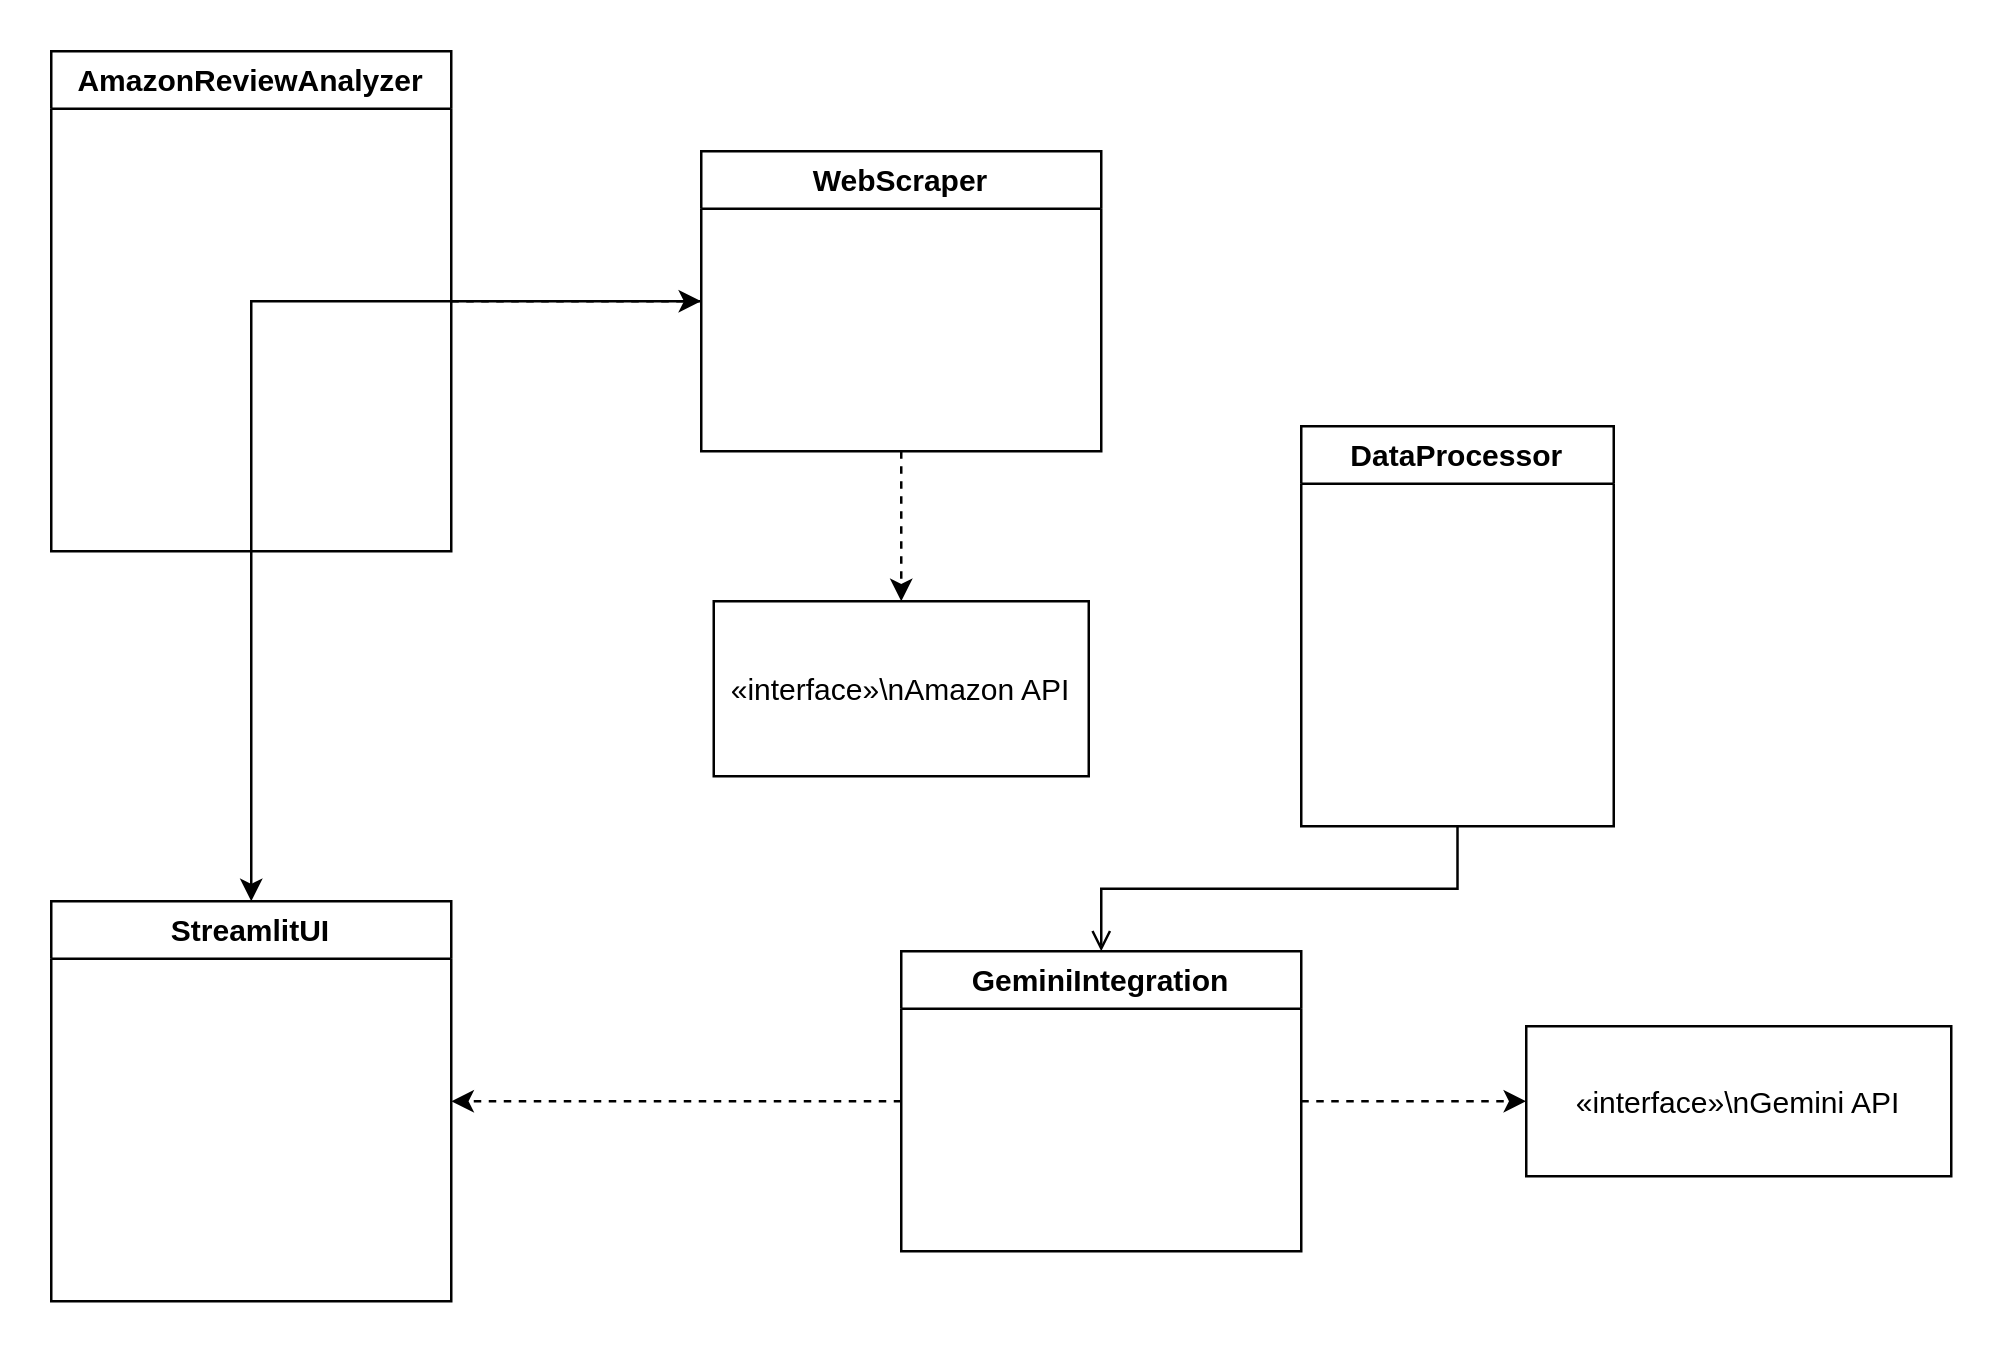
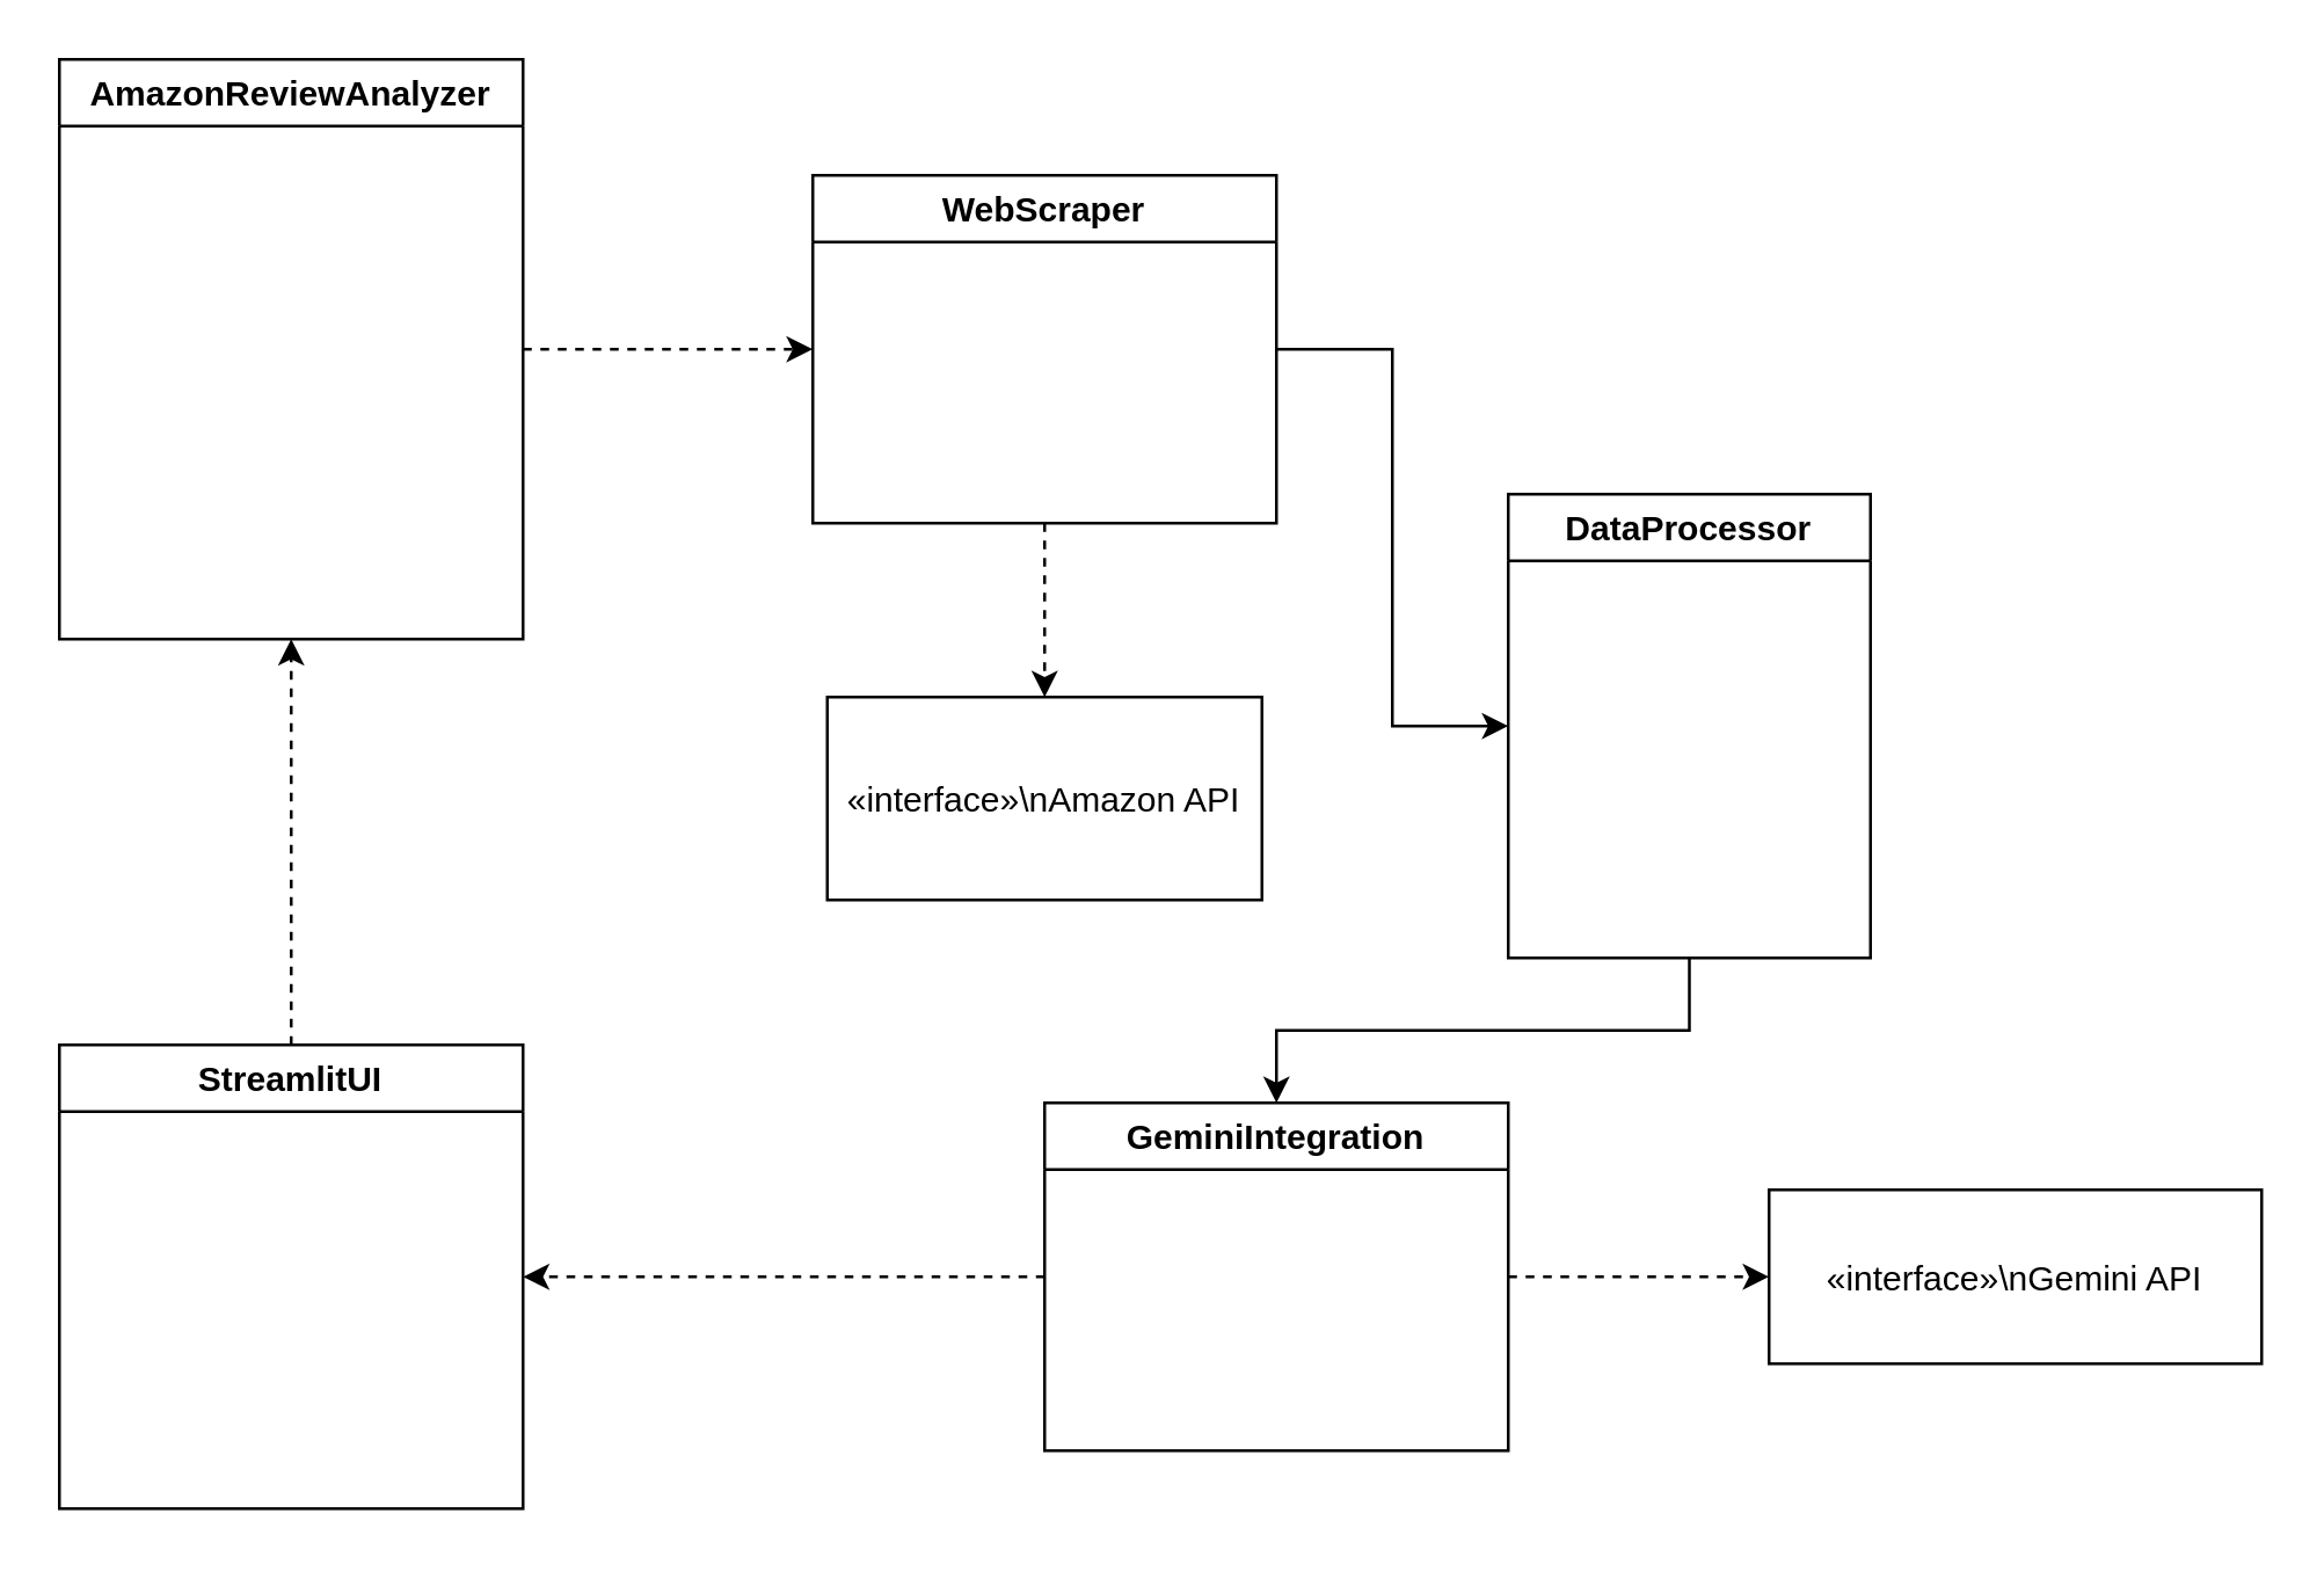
- <mxCell id="9" style="edgeStyle=orthogonalEdgeStyle;rounded=0;html=1;" parent="1" source="3" target="6" edge="1"><mxGeometry relative="1" as="geometry" /></mxCell>
+ <mxCell id="9" style="edgeStyle=orthogonalEdgeStyle;rounded=0;html=1;" parent="1" source="3" target="4" edge="1"><mxGeometry relative="1" as="geometry" /></mxCell>
+ <mxCell id="7" style="edgeStyle=orthogonalEdgeStyle;rounded=0;html=1;dashed=1;" parent="1" source="6" target="2" edge="1"><mxGeometry relative="1" as="geometry" /></mxCell>
- <mxCell id="10" style="edgeStyle=orthogonalEdgeStyle;rounded=0;html=1;endArrow=open;" parent="1" source="4" target="5" edge="1"><mxGeometry relative="1" as="geometry" /></mxCell>
+ <mxCell id="10" style="edgeStyle=orthogonalEdgeStyle;rounded=0;html=1;" parent="1" source="4" target="5" edge="1"><mxGeometry relative="1" as="geometry" /></mxCell>
